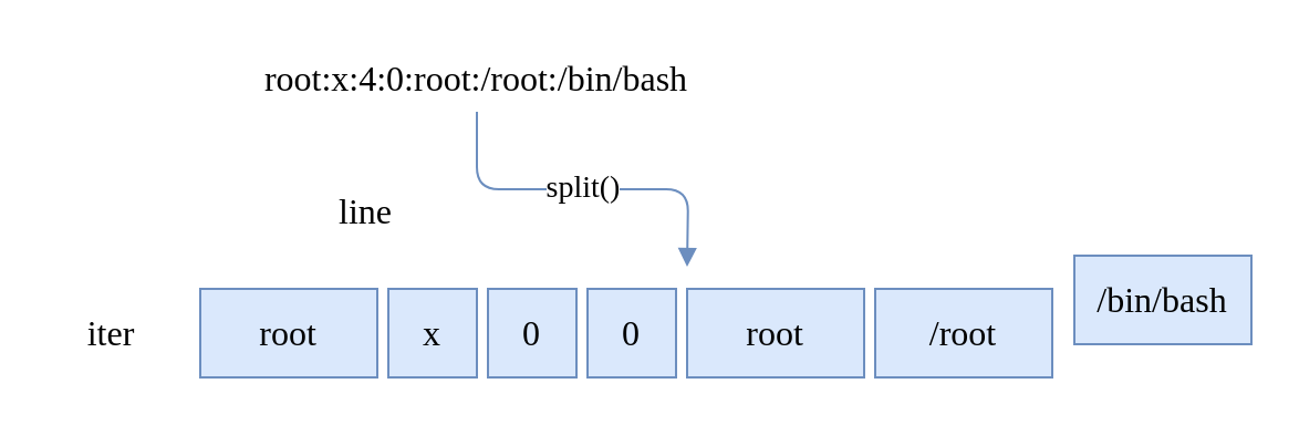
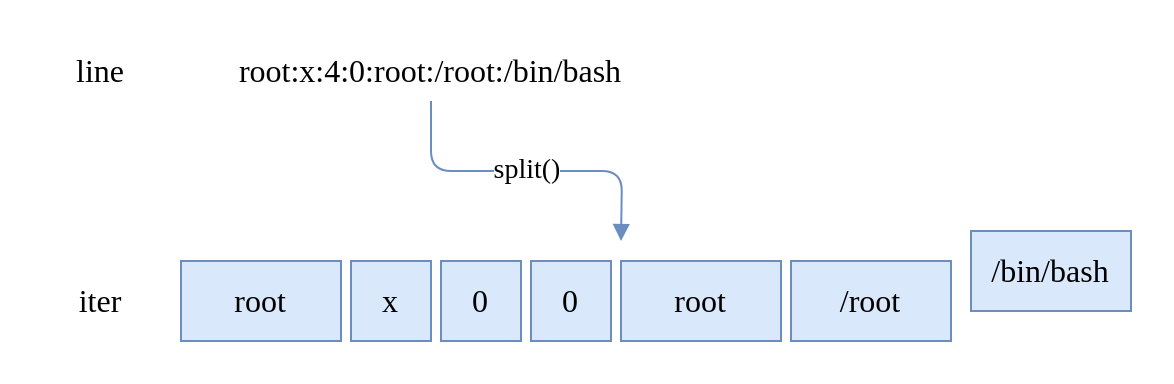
- <mxCell id="11" value="line" style="text;html=1;align=center;verticalAlign=middle;whiteSpace=wrap;rounded=0;fontFamily=Ubuntu;fontSize=16;fontStyle=0;" vertex="1" parent="1"><mxGeometry x="135" y="80" width="60" height="30" as="geometry" /></mxCell>
+ <mxCell id="11" value="line" style="text;html=1;align=center;verticalAlign=middle;whiteSpace=wrap;rounded=0;fontFamily=Ubuntu;fontSize=16;fontStyle=0;" vertex="1" parent="1"><mxGeometry x="20" y="20" width="60" height="30" as="geometry" /></mxCell>
